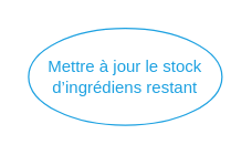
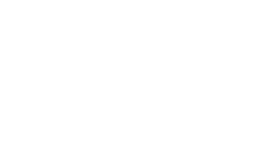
- <mxCell id="2" value="&lt;font color=&quot;#1da1e1&quot;&gt;Mettre à jour le stock d’ingrédiens restant&lt;/font&gt;" style="ellipse;whiteSpace=wrap;html=1;fillColor=none;strokeColor=#1DA1E1;" vertex="1" parent="1"><mxGeometry x="20" y="20" width="140" height="70" as="geometry" /></mxCell>
